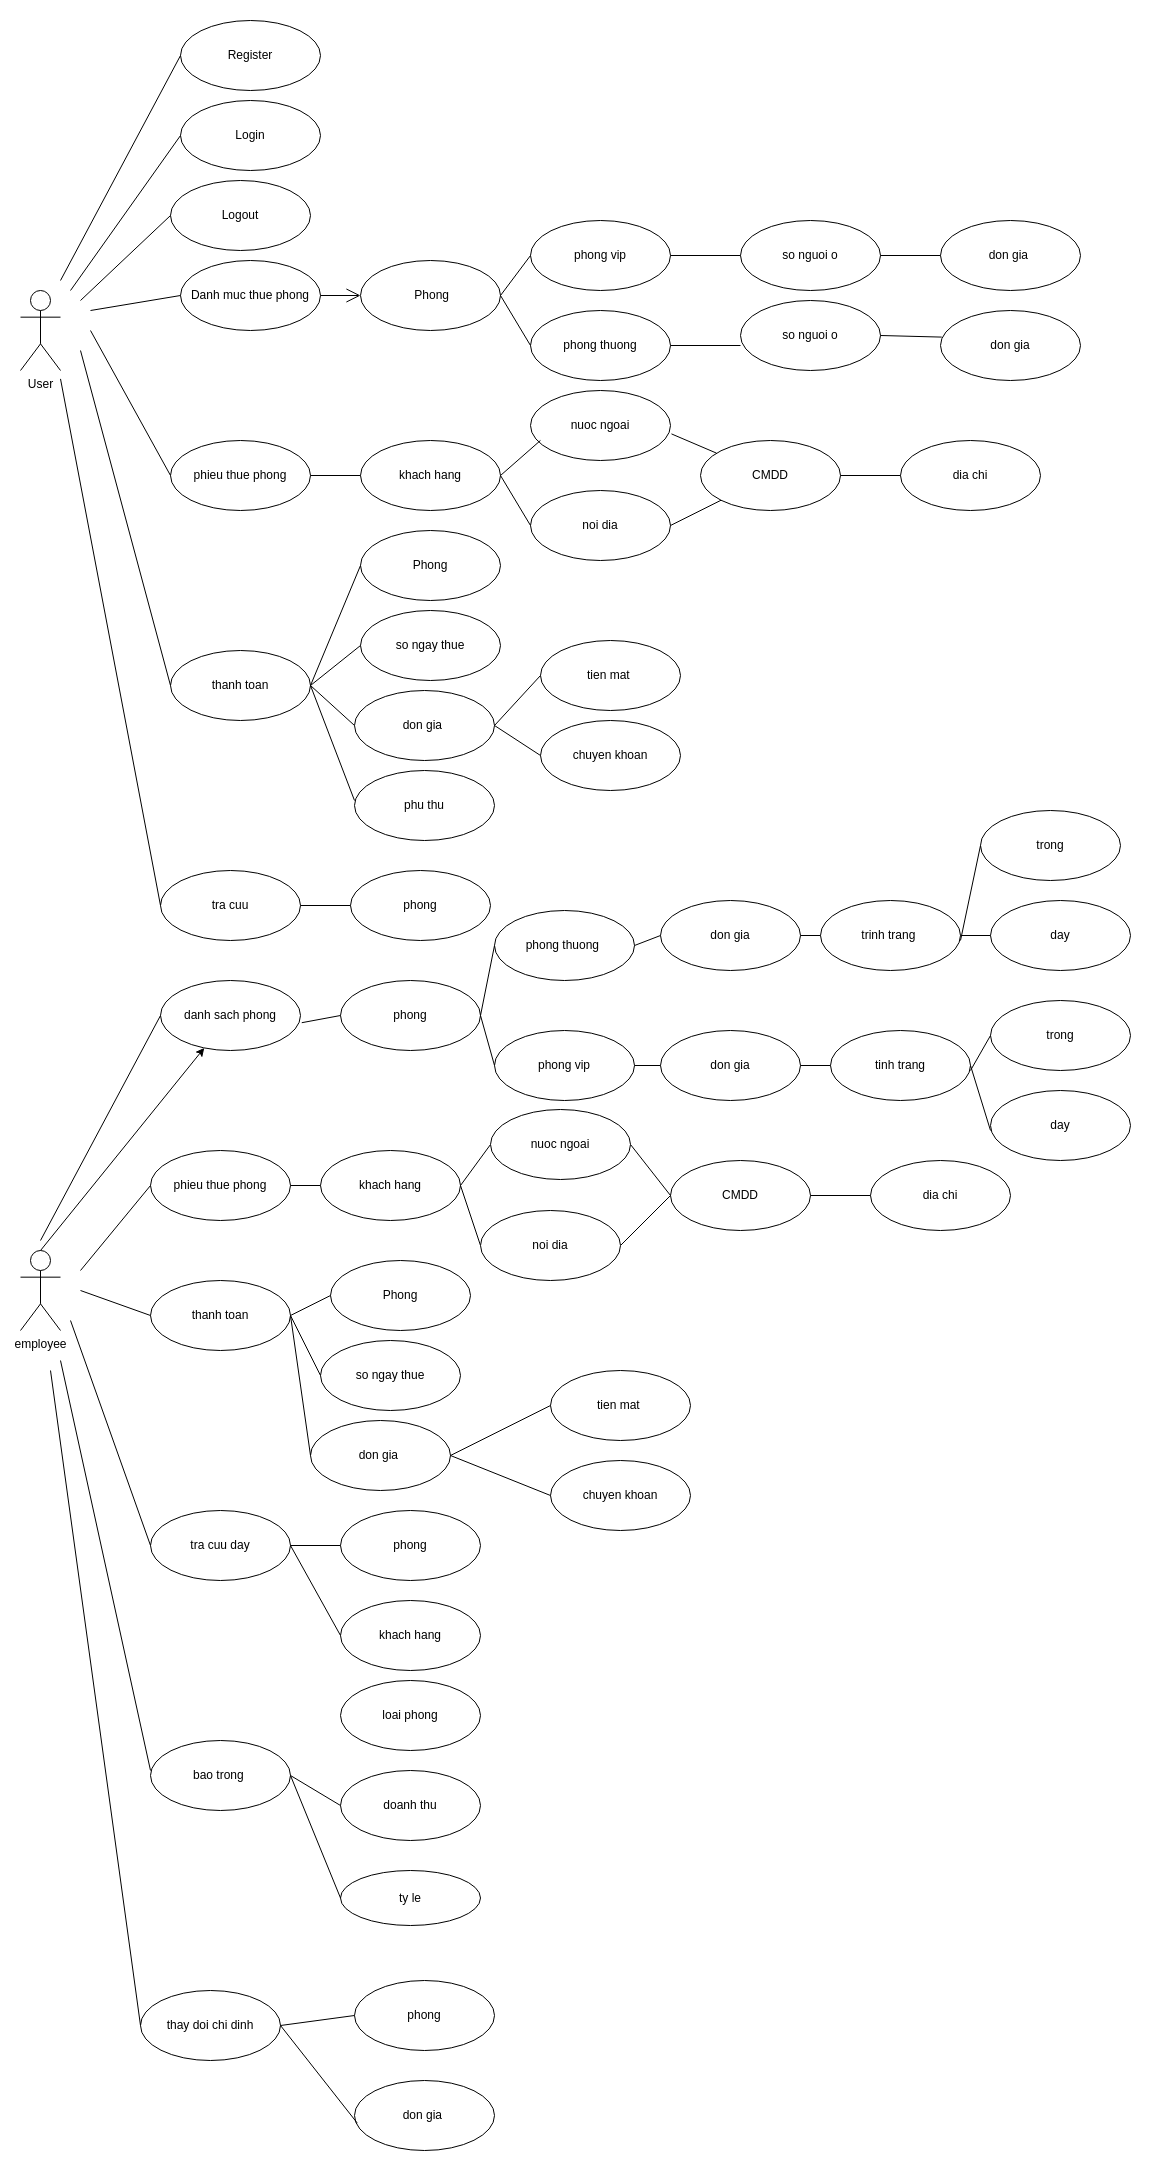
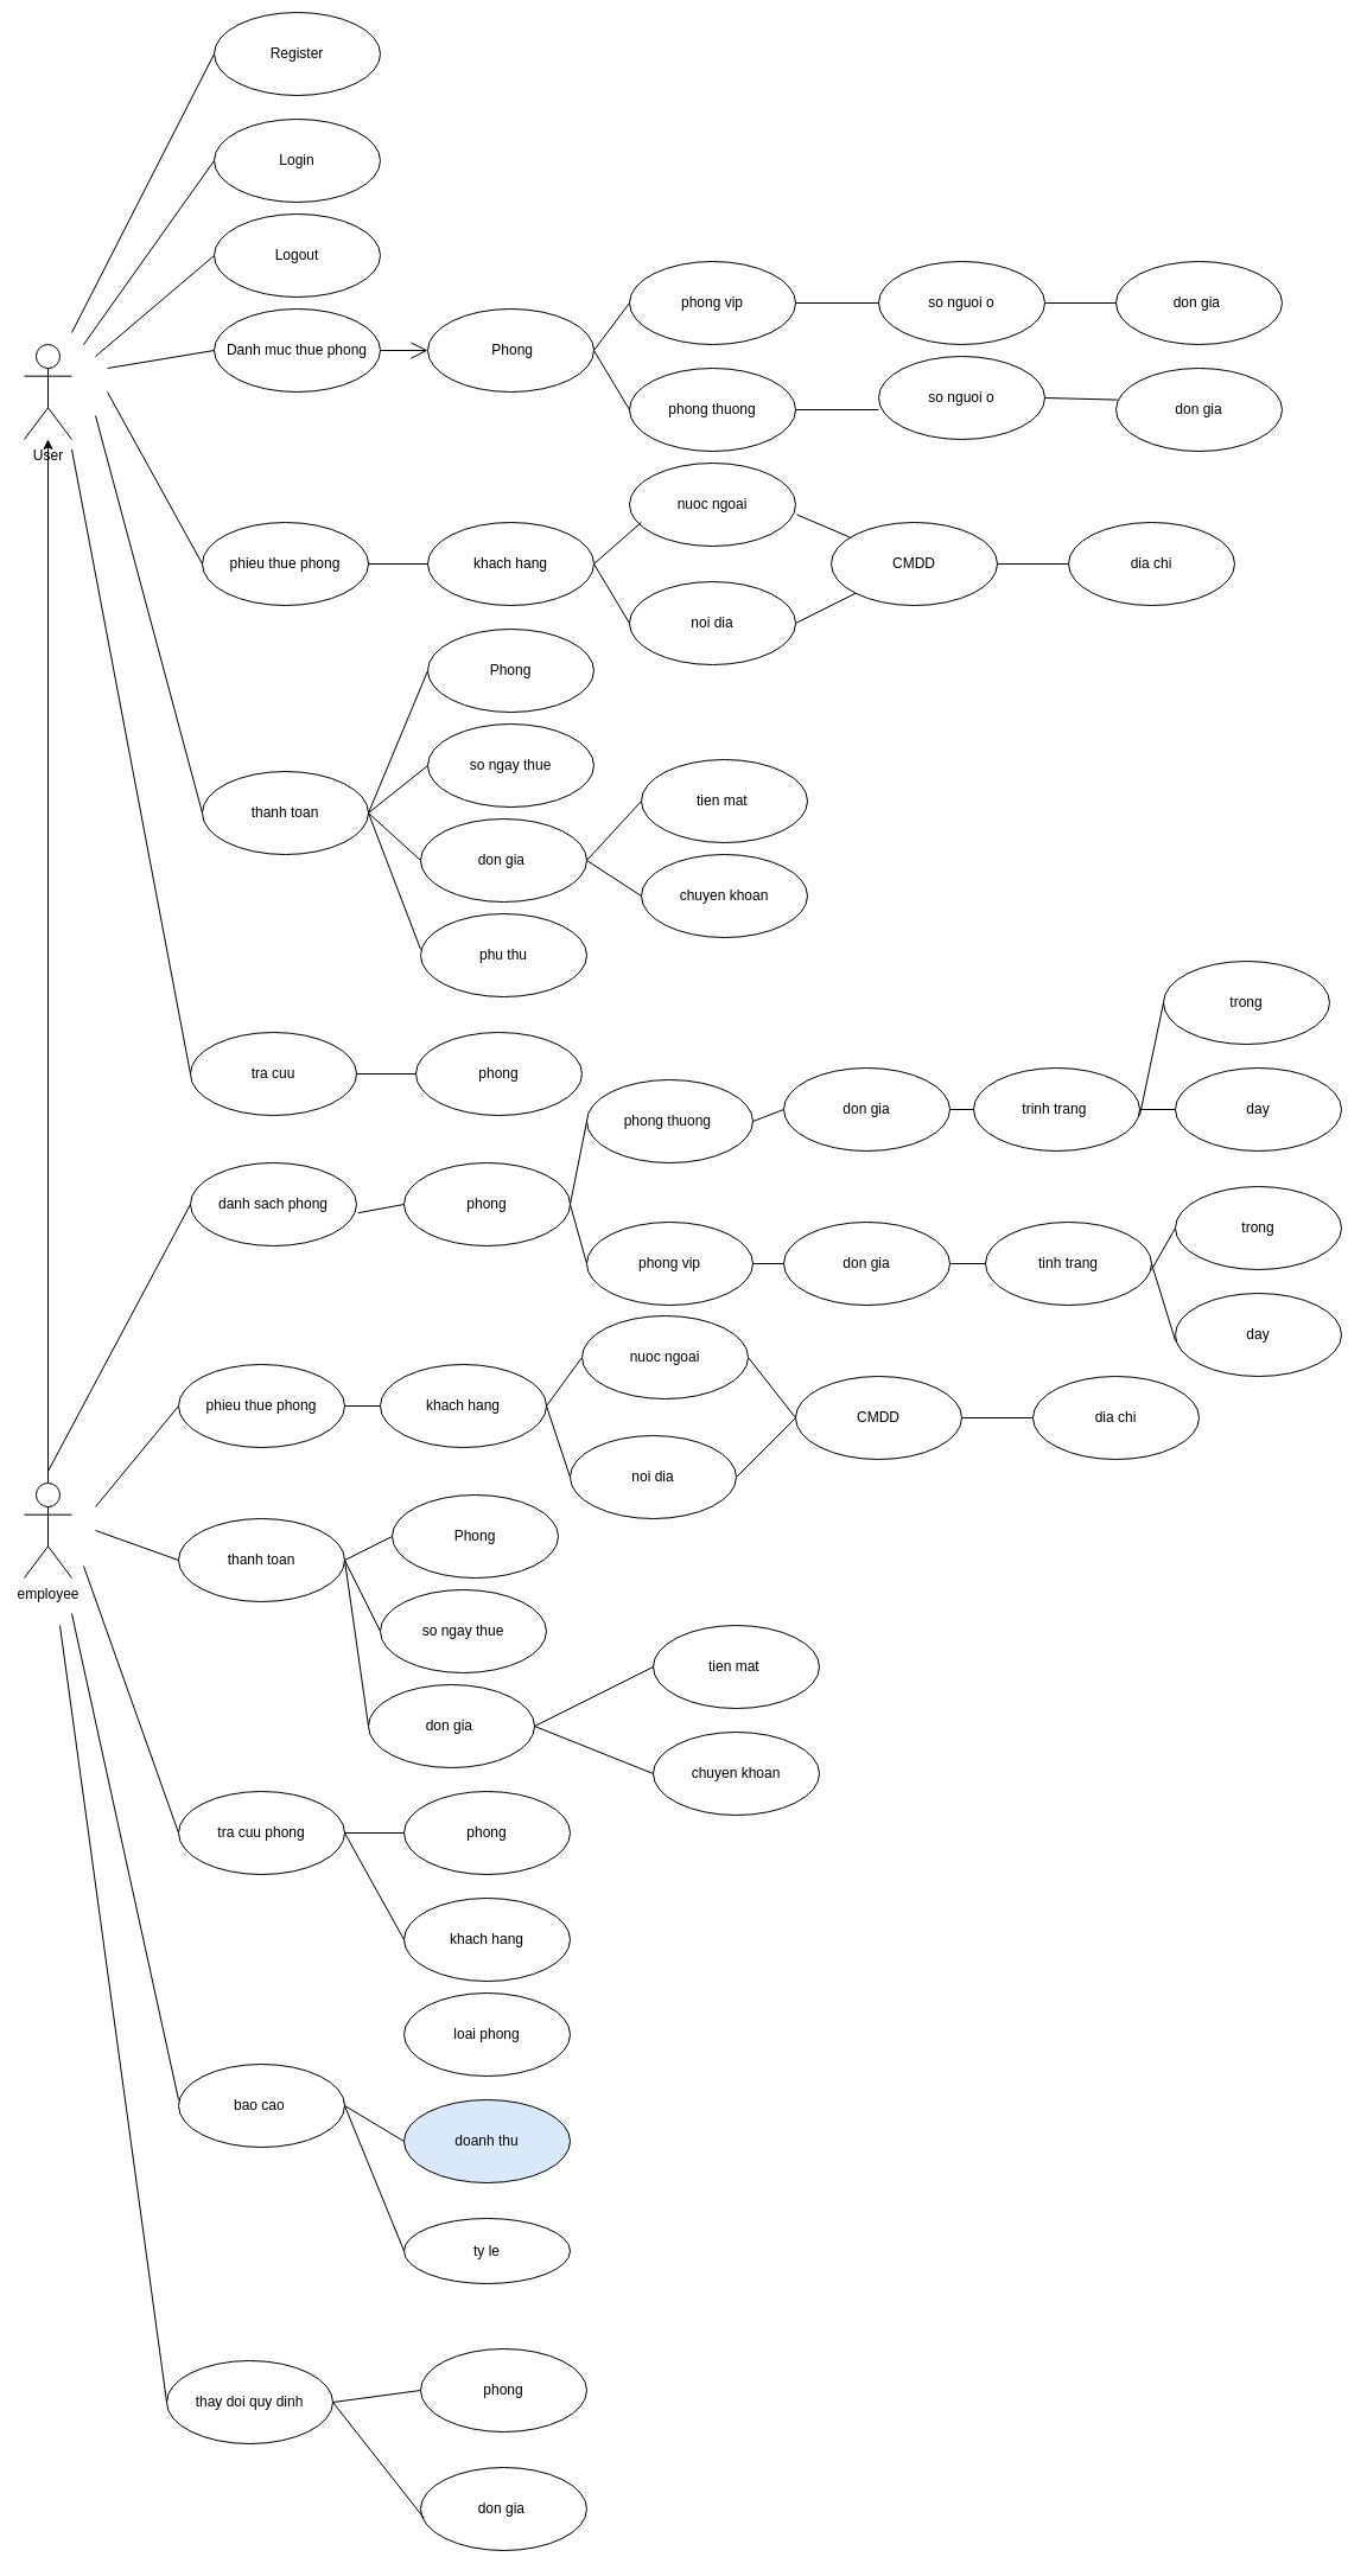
- <mxCell id="4" value="Register" style="ellipse;whiteSpace=wrap;html=1;" parent="1" vertex="1"><mxGeometry x="180" y="20" width="140" height="70" as="geometry" /></mxCell>
+ <mxCell id="4" value="Register" style="ellipse;whiteSpace=wrap;html=1;" parent="1" vertex="1"><mxGeometry x="180" y="10" width="140" height="70" as="geometry" /></mxCell>
- <mxCell id="7" value="Logout" style="ellipse;whiteSpace=wrap;html=1;" parent="1" vertex="1"><mxGeometry x="170" y="180" width="140" height="70" as="geometry" /></mxCell>
+ <mxCell id="7" value="Logout" style="ellipse;whiteSpace=wrap;html=1;" parent="1" vertex="1"><mxGeometry x="180" y="180" width="140" height="70" as="geometry" /></mxCell>
- <mxCell id="126" value="" style="endArrow=classic;html=1;rounded=0;exitX=0.5;exitY=0;exitDx=0;exitDy=0;exitPerimeter=0;" edge="1" parent="1" source="3" target="49"><mxGeometry width="50" height="50" relative="1" as="geometry"><mxPoint x="440" y="150" as="sourcePoint" /><mxPoint x="490" y="100" as="targetPoint" /></mxGeometry></mxCell>
+ <mxCell id="126" value="" style="endArrow=classic;html=1;rounded=0;exitX=0.5;exitY=0;exitDx=0;exitDy=0;exitPerimeter=0;" edge="1" parent="1" source="3" target="2"><mxGeometry width="50" height="50" relative="1" as="geometry"><mxPoint x="440" y="150" as="sourcePoint" /><mxPoint x="490" y="100" as="targetPoint" /></mxGeometry></mxCell>
- <mxCell id="73" value="tra cuu day" style="ellipse;whiteSpace=wrap;html=1;" parent="1" vertex="1"><mxGeometry x="150" y="1510" width="140" height="70" as="geometry" /></mxCell>
+ <mxCell id="73" value="tra cuu phong" style="ellipse;whiteSpace=wrap;html=1;" parent="1" vertex="1"><mxGeometry x="150" y="1510" width="140" height="70" as="geometry" /></mxCell>
- <mxCell id="104" value="bao trong&amp;nbsp;" style="ellipse;whiteSpace=wrap;html=1;" parent="1" vertex="1"><mxGeometry x="150" y="1740" width="140" height="70" as="geometry" /></mxCell>
+ <mxCell id="104" value="bao cao&amp;nbsp;" style="ellipse;whiteSpace=wrap;html=1;" parent="1" vertex="1"><mxGeometry x="150" y="1740" width="140" height="70" as="geometry" /></mxCell>
- <mxCell id="107" value="doanh thu" style="ellipse;whiteSpace=wrap;html=1;" parent="1" vertex="1"><mxGeometry x="340" y="1770" width="140" height="70" as="geometry" /></mxCell>
+ <mxCell id="107" value="doanh thu" style="ellipse;whiteSpace=wrap;html=1;fillColor=#dae8fc;" parent="1" vertex="1"><mxGeometry x="340" y="1770" width="140" height="70" as="geometry" /></mxCell>
- <mxCell id="105" value="thay doi chi dinh" style="ellipse;whiteSpace=wrap;html=1;" parent="1" vertex="1"><mxGeometry x="140" y="1990" width="140" height="70" as="geometry" /></mxCell>
+ <mxCell id="105" value="thay doi quy dinh" style="ellipse;whiteSpace=wrap;html=1;" parent="1" vertex="1"><mxGeometry x="140" y="1990" width="140" height="70" as="geometry" /></mxCell>
